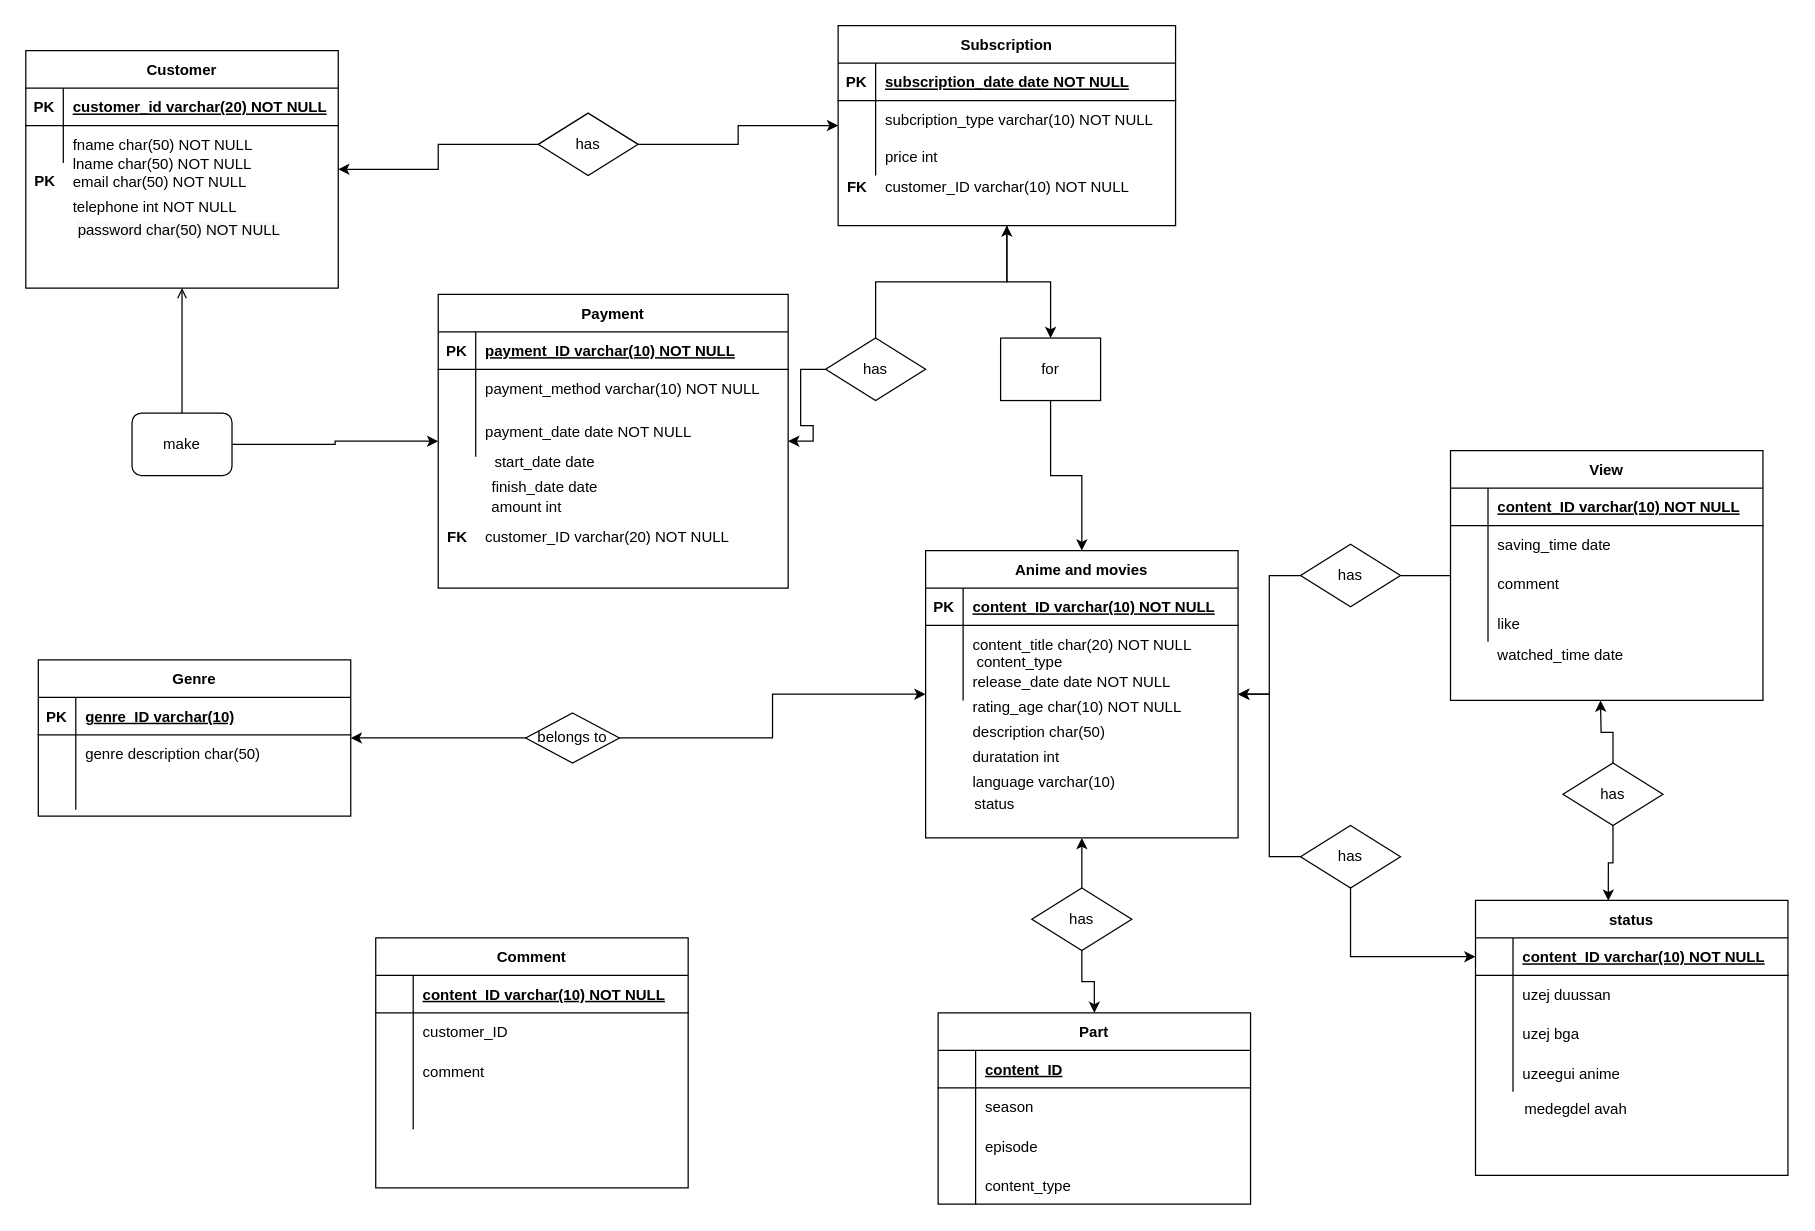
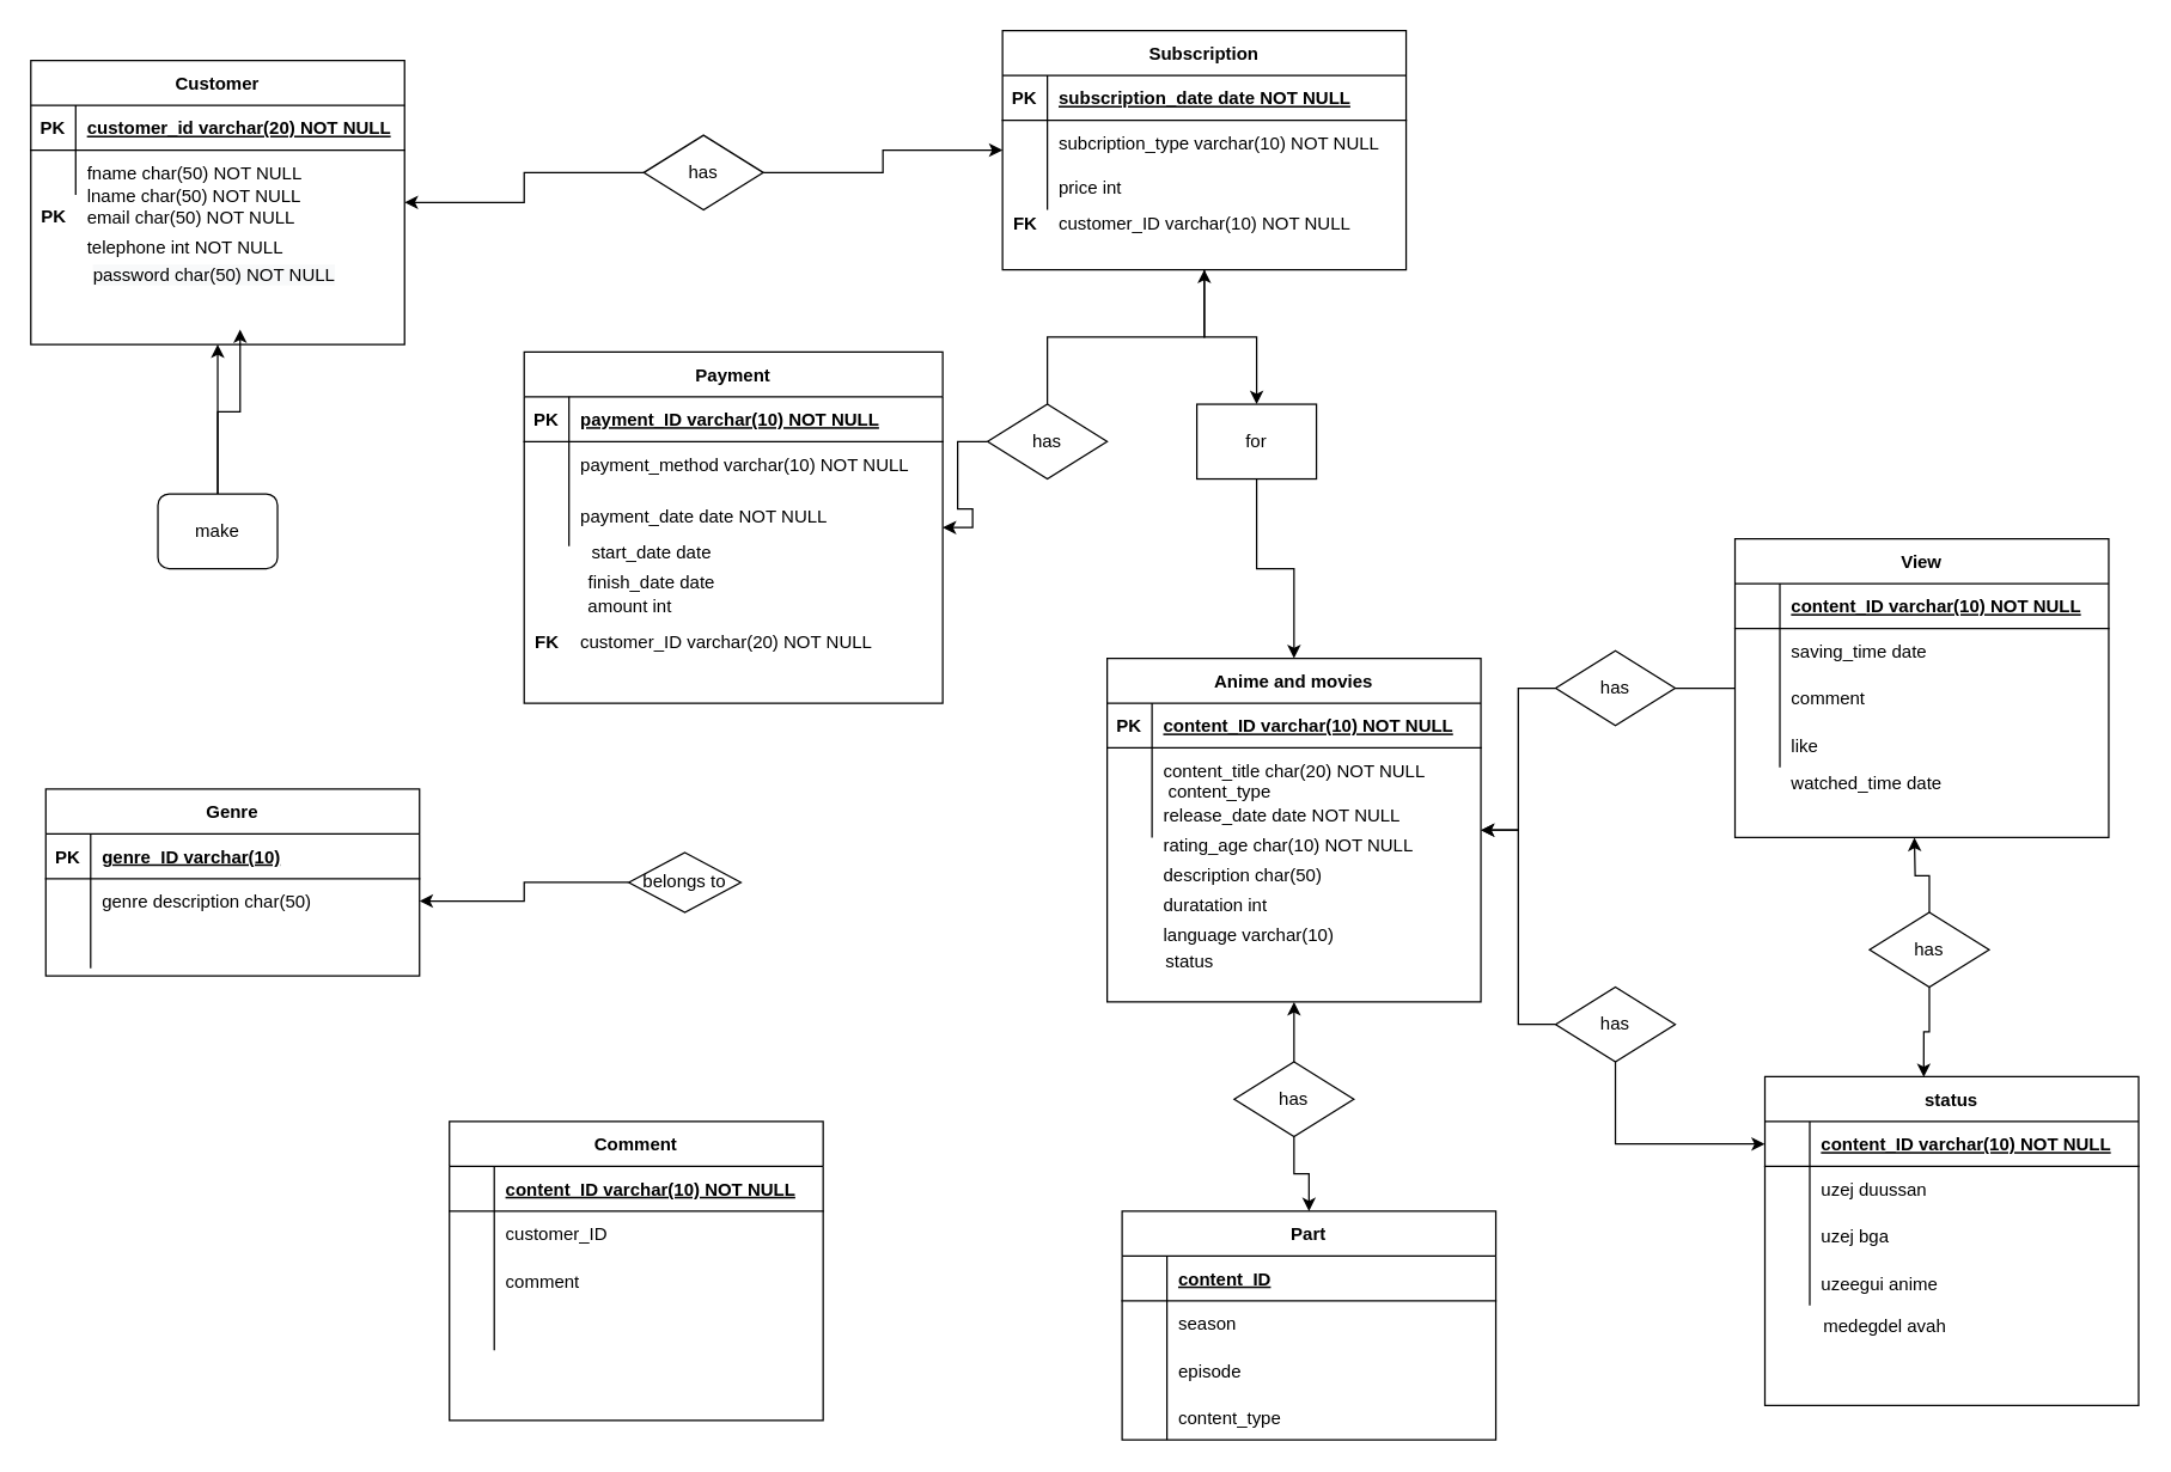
- <mxCell id="77" style="edgeStyle=orthogonalEdgeStyle;rounded=0;orthogonalLoop=1;jettySize=auto;html=1;endArrow=open;" edge="1" parent="1" source="79" target="23"><mxGeometry relative="1" as="geometry" /></mxCell>
+ <mxCell id="77" style="edgeStyle=orthogonalEdgeStyle;rounded=0;orthogonalLoop=1;jettySize=auto;html=1;" edge="1" parent="1" source="79" target="23"><mxGeometry relative="1" as="geometry" /></mxCell>
- <mxCell id="78" style="edgeStyle=orthogonalEdgeStyle;rounded=0;orthogonalLoop=1;jettySize=auto;html=1;" edge="1" parent="1" source="79" target="55"><mxGeometry relative="1" as="geometry" /></mxCell>
+ <mxCell id="78" style="edgeStyle=orthogonalEdgeStyle;rounded=0;orthogonalLoop=1;jettySize=auto;html=1;" edge="1" parent="1" source="79" target="31"><mxGeometry relative="1" as="geometry" /></mxCell>
- <mxCell id="71" style="edgeStyle=orthogonalEdgeStyle;rounded=0;orthogonalLoop=1;jettySize=auto;html=1;" edge="1" parent="1" source="73" target="13"><mxGeometry relative="1" as="geometry" /></mxCell>
+ <mxCell id="71" style="edgeStyle=orthogonalEdgeStyle;rounded=0;orthogonalLoop=1;jettySize=auto;html=1;" edge="1" parent="1" source="73" target="51"><mxGeometry relative="1" as="geometry" /></mxCell>
- <mxCell id="72" style="edgeStyle=orthogonalEdgeStyle;rounded=0;orthogonalLoop=1;jettySize=auto;html=1;" edge="1" parent="1" source="73" target="45"><mxGeometry relative="1" as="geometry" /></mxCell>
